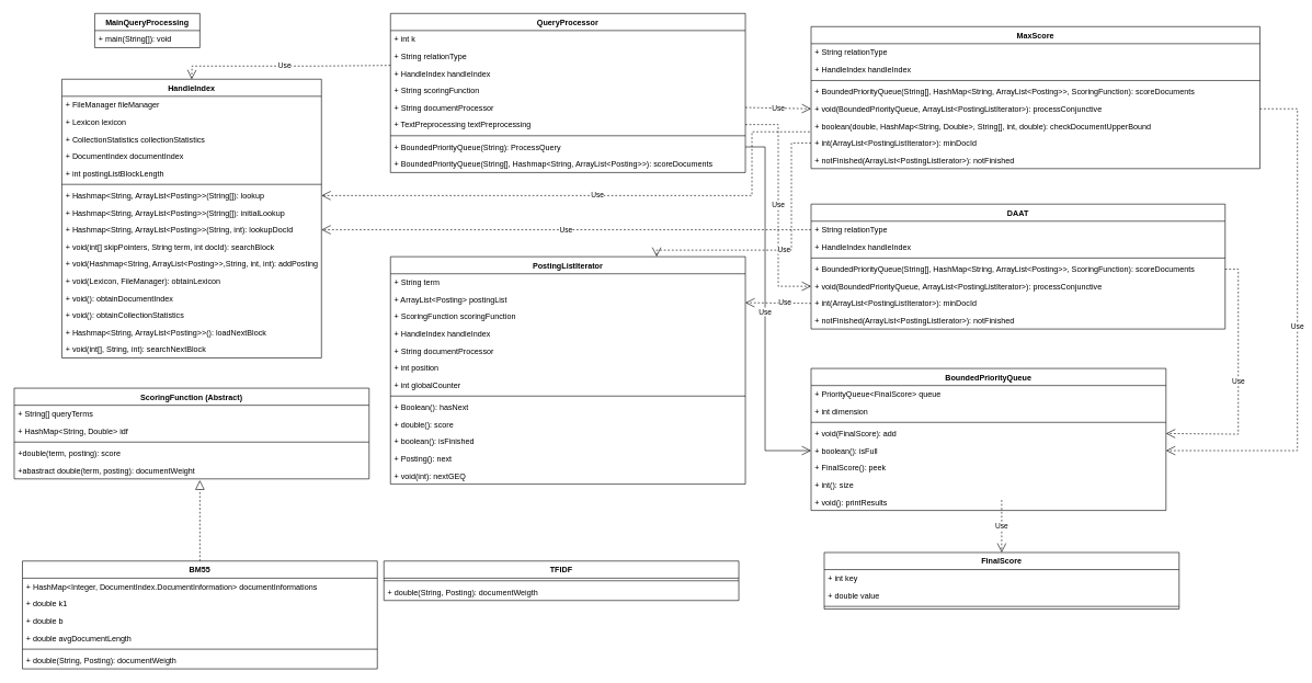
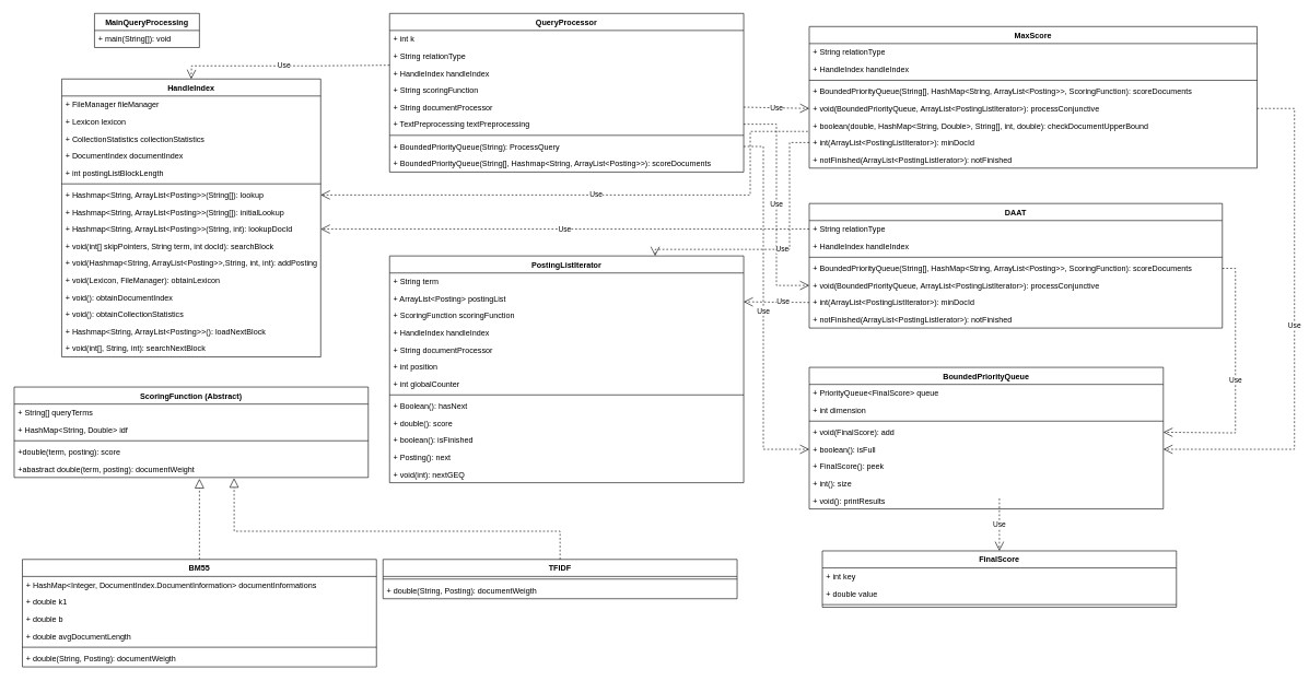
- <mxCell id="99" value="Use" style="endArrow=open;endSize=12;dashed=0;html=1;rounded=0;exitX=1;exitY=0.5;exitDx=0;exitDy=0;entryX=0;entryY=0.5;entryDx=0;entryDy=0;" edge="1" parent="1" source="29" target="87"><mxGeometry width="160" relative="1" as="geometry"><mxPoint x="1093" y="770" as="sourcePoint" /><mxPoint x="1193" y="690" as="targetPoint" /><Array as="points"><mxPoint x="1163" y="223" /><mxPoint x="1163" y="685" /><mxPoint x="1183" y="685" /></Array></mxGeometry></mxCell>
+ <mxCell id="99" value="Use" style="endArrow=open;endSize=12;dashed=1;html=1;rounded=0;exitX=1;exitY=0.5;exitDx=0;exitDy=0;entryX=0;entryY=0.5;entryDx=0;entryDy=0;" edge="1" parent="1" source="29" target="87"><mxGeometry width="160" relative="1" as="geometry"><mxPoint x="1093" y="770" as="sourcePoint" /><mxPoint x="1193" y="690" as="targetPoint" /><Array as="points"><mxPoint x="1163" y="223" /><mxPoint x="1163" y="685" /><mxPoint x="1183" y="685" /></Array></mxGeometry></mxCell>
+ <mxCell id="92" value="" style="endArrow=block;dashed=1;endFill=0;endSize=12;html=1;rounded=0;exitX=0.5;exitY=0;exitDx=0;exitDy=0;entryX=0.621;entryY=1.038;entryDx=0;entryDy=0;entryPerimeter=0;" edge="1" parent="1" source="38" target="46"><mxGeometry width="160" relative="1" as="geometry"><mxPoint x="870" y="1220" as="sourcePoint" /><mxPoint x="1090.28" y="1140" as="targetPoint" /><Array as="points"><mxPoint x="853" y="810" /><mxPoint x="356" y="810" /></Array></mxGeometry></mxCell>
